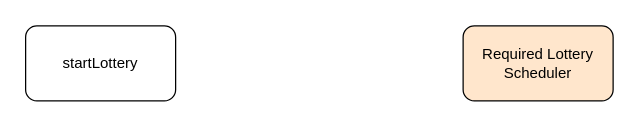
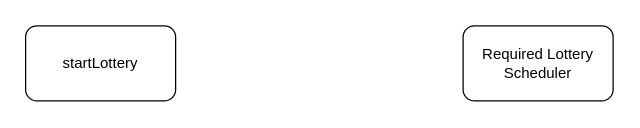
- <mxCell id="3" value="Required Lottery Scheduler" style="rounded=1;whiteSpace=wrap;html=1;fillColor=#ffe6cc;" vertex="1" parent="1"><mxGeometry x="370" y="20" width="120" height="60" as="geometry" /></mxCell>
+ <mxCell id="3" value="Required Lottery Scheduler" style="rounded=1;whiteSpace=wrap;html=1;" vertex="1" parent="1"><mxGeometry x="370" y="20" width="120" height="60" as="geometry" /></mxCell>
